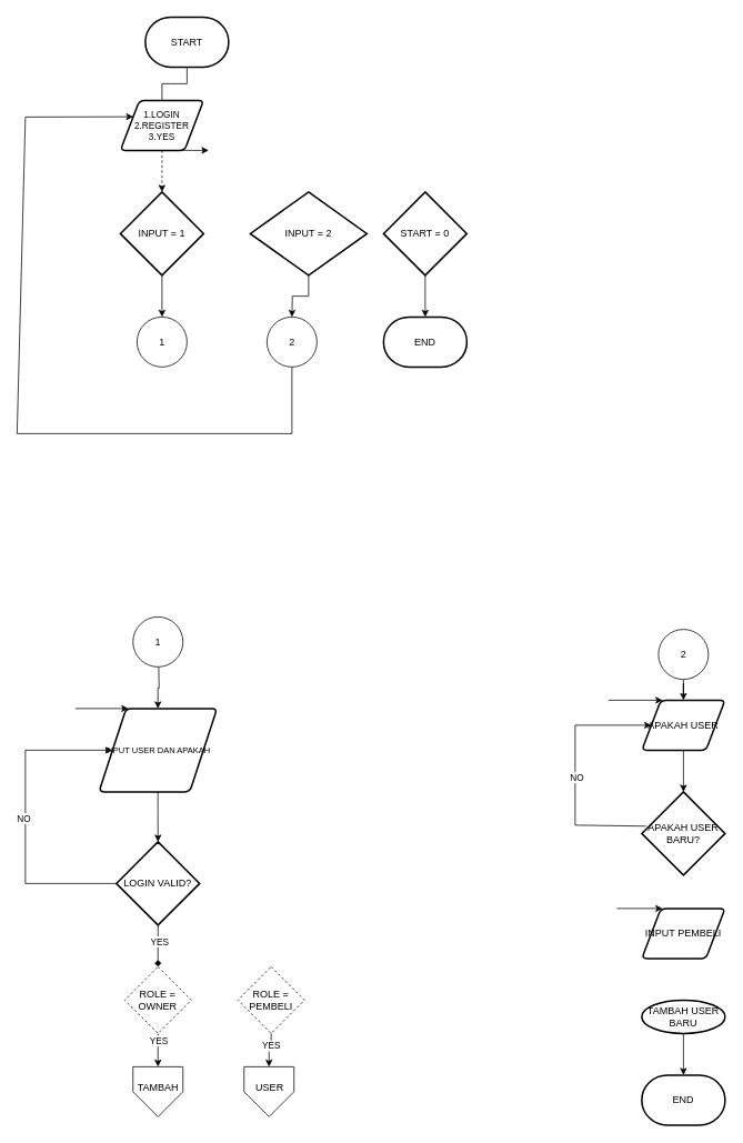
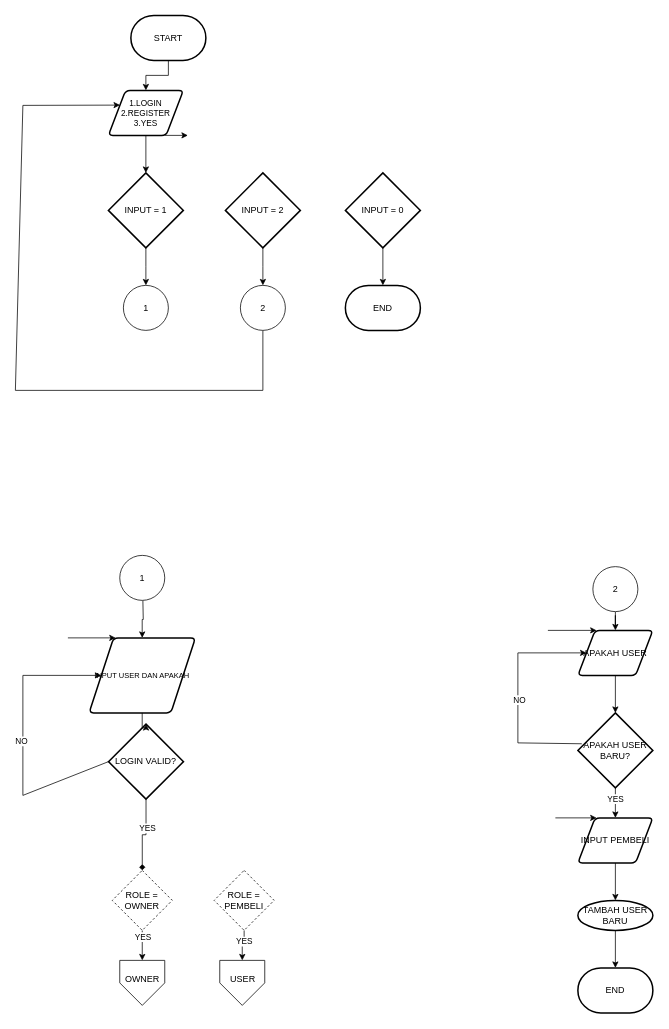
- <mxCell id="2" value="" style="edgeStyle=orthogonalEdgeStyle;rounded=0;orthogonalLoop=1;jettySize=auto;html=1;endArrow=none;" parent="1" source="3" target="5" edge="1"><mxGeometry relative="1" as="geometry" /></mxCell>
+ <mxCell id="2" value="" style="edgeStyle=orthogonalEdgeStyle;rounded=0;orthogonalLoop=1;jettySize=auto;html=1;" parent="1" source="3" target="5" edge="1"><mxGeometry relative="1" as="geometry" /></mxCell>
- <mxCell id="4" value="" style="edgeStyle=orthogonalEdgeStyle;rounded=0;orthogonalLoop=1;jettySize=auto;html=1;dashed=1;" parent="1" source="5" target="9" edge="1"><mxGeometry relative="1" as="geometry" /></mxCell>
+ <mxCell id="4" value="" style="edgeStyle=orthogonalEdgeStyle;rounded=0;orthogonalLoop=1;jettySize=auto;html=1;" parent="1" source="5" target="9" edge="1"><mxGeometry relative="1" as="geometry" /></mxCell>
- <mxCell id="13" value="INPUT = 2" style="strokeWidth=2;html=1;shape=mxgraph.flowchart.decision;whiteSpace=wrap;" parent="1" vertex="1"><mxGeometry x="300" y="230" width="140" height="100" as="geometry" /></mxCell>
+ <mxCell id="13" value="INPUT = 2" style="strokeWidth=2;html=1;shape=mxgraph.flowchart.decision;whiteSpace=wrap;" parent="1" vertex="1"><mxGeometry x="300" y="230" width="100" height="100" as="geometry" /></mxCell>
- <mxCell id="11" value="START = 0" style="strokeWidth=2;html=1;shape=mxgraph.flowchart.decision;whiteSpace=wrap;" parent="1" vertex="1"><mxGeometry x="460" y="230" width="100" height="100" as="geometry" /></mxCell>
+ <mxCell id="11" value="INPUT = 0" style="strokeWidth=2;html=1;shape=mxgraph.flowchart.decision;whiteSpace=wrap;" parent="1" vertex="1"><mxGeometry x="460" y="230" width="100" height="100" as="geometry" /></mxCell>
- <mxCell id="22" value="LOGIN VALID?" style="strokeWidth=2;html=1;shape=mxgraph.flowchart.decision;whiteSpace=wrap;" parent="1" vertex="1"><mxGeometry x="139.17" y="1010" width="100" height="100" as="geometry" /></mxCell>
+ <mxCell id="22" value="LOGIN VALID?" style="strokeWidth=2;html=1;shape=mxgraph.flowchart.decision;whiteSpace=wrap;" parent="1" vertex="1"><mxGeometry x="144.17" y="965" width="100" height="100" as="geometry" /></mxCell>
+ <mxCell id="41" value="" style="edgeStyle=orthogonalEdgeStyle;rounded=0;orthogonalLoop=1;jettySize=auto;html=1;" parent="1" source="43" target="47" edge="1"><mxGeometry relative="1" as="geometry" /></mxCell>
+ <mxCell id="42" value="YES" style="edgeLabel;html=1;align=center;verticalAlign=middle;resizable=0;points=[];" parent="41" vertex="1" connectable="0"><mxGeometry x="-0.28" y="-1" relative="1" as="geometry"><mxPoint as="offset" /></mxGeometry></mxCell>
+ <mxCell id="46" value="" style="edgeStyle=orthogonalEdgeStyle;rounded=0;orthogonalLoop=1;jettySize=auto;html=1;" parent="1" source="47" target="50" edge="1"><mxGeometry relative="1" as="geometry" /></mxCell>
- <mxCell id="32" value="TAMBAH" style="text;html=1;align=center;verticalAlign=middle;resizable=0;points=[];autosize=1;strokeColor=none;fillColor=none;" parent="30" vertex="1"><mxGeometry x="-5" y="10" width="70" height="30" as="geometry" /></mxCell>
+ <mxCell id="32" value="OWNER" style="text;html=1;align=center;verticalAlign=middle;resizable=0;points=[];autosize=1;strokeColor=none;fillColor=none;" parent="30" vertex="1"><mxGeometry x="-5" y="10" width="70" height="30" as="geometry" /></mxCell>
